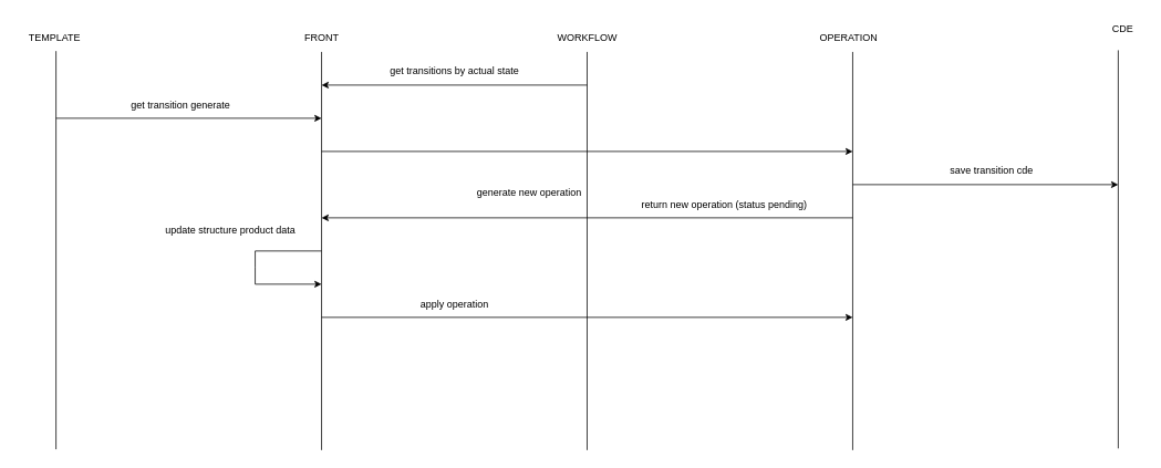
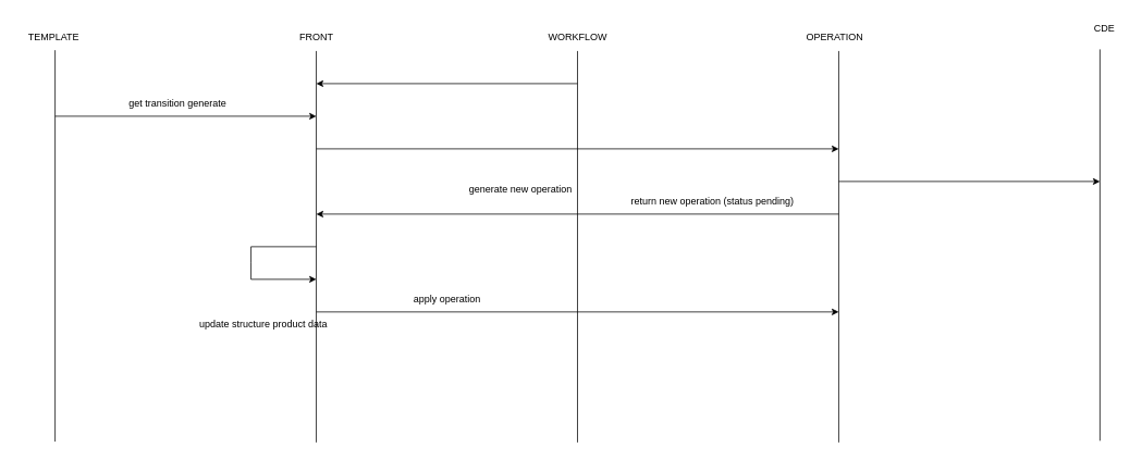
- <mxCell id="9" value="get transitions by actual state" style="text;html=1;align=center;verticalAlign=middle;resizable=0;points=[];autosize=1;strokeColor=none;fillColor=none;" parent="1" vertex="1"><mxGeometry x="457" y="70" width="180" height="30" as="geometry" /></mxCell>
- <mxCell id="19" value="save transition cde" style="text;html=1;align=center;verticalAlign=middle;resizable=0;points=[];autosize=1;strokeColor=none;fillColor=none;" parent="1" vertex="1"><mxGeometry x="1134" y="190" width="120" height="30" as="geometry" /></mxCell>
- <mxCell id="23" value="update structure product data" style="text;html=1;align=center;verticalAlign=middle;resizable=0;points=[];autosize=1;strokeColor=none;fillColor=none;" parent="1" vertex="1"><mxGeometry x="187" y="262" width="180" height="30" as="geometry" /></mxCell>
+ <mxCell id="23" value="update structure product data" style="text;html=1;align=center;verticalAlign=middle;resizable=0;points=[];autosize=1;strokeColor=none;fillColor=none;" parent="1" vertex="1"><mxGeometry x="232" y="382" width="180" height="30" as="geometry" /></mxCell>
